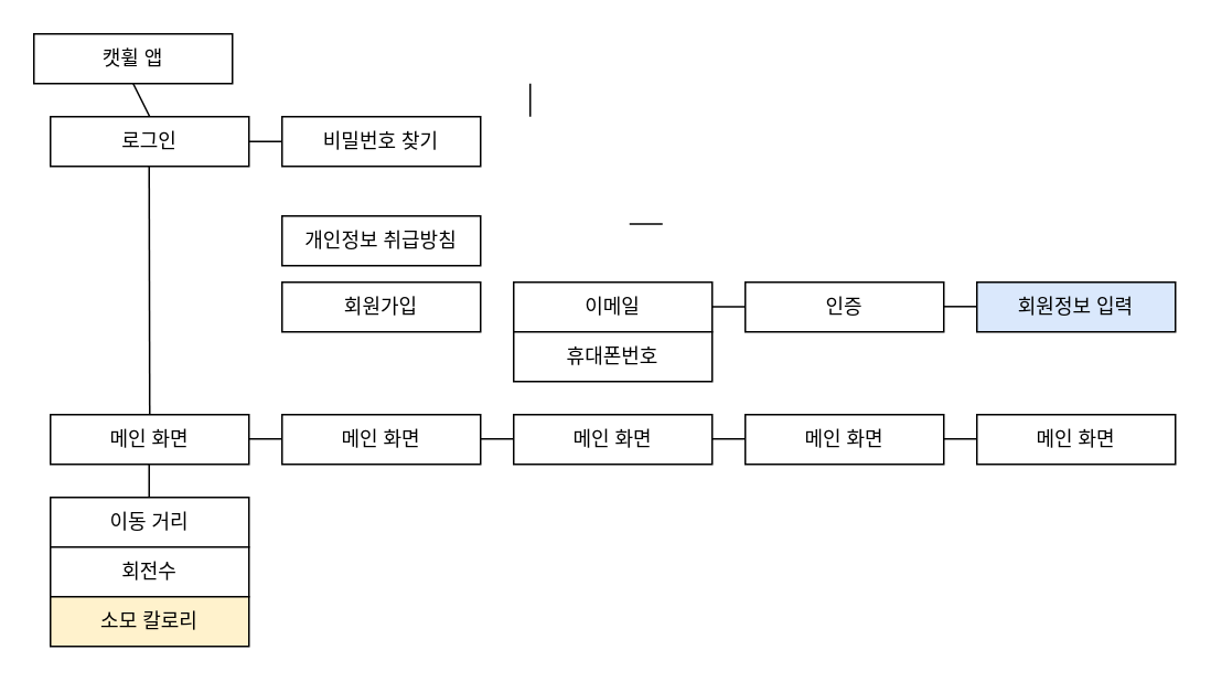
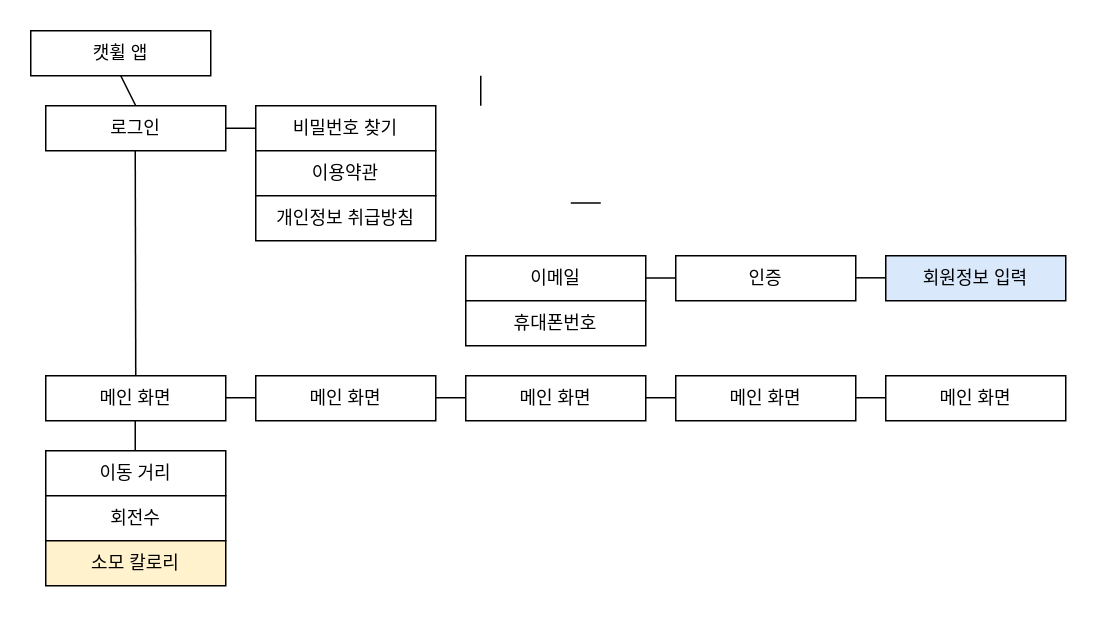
+ <mxCell id="8" value="이용약관" style="rounded=0;whiteSpace=wrap;html=1;" vertex="1" parent="1"><mxGeometry x="170" y="100" width="120" height="30" as="geometry" /></mxCell>
- <mxCell id="10" value="회원가입" style="rounded=0;whiteSpace=wrap;html=1;" vertex="1" parent="1"><mxGeometry x="170" y="170" width="120" height="30" as="geometry" /></mxCell>
